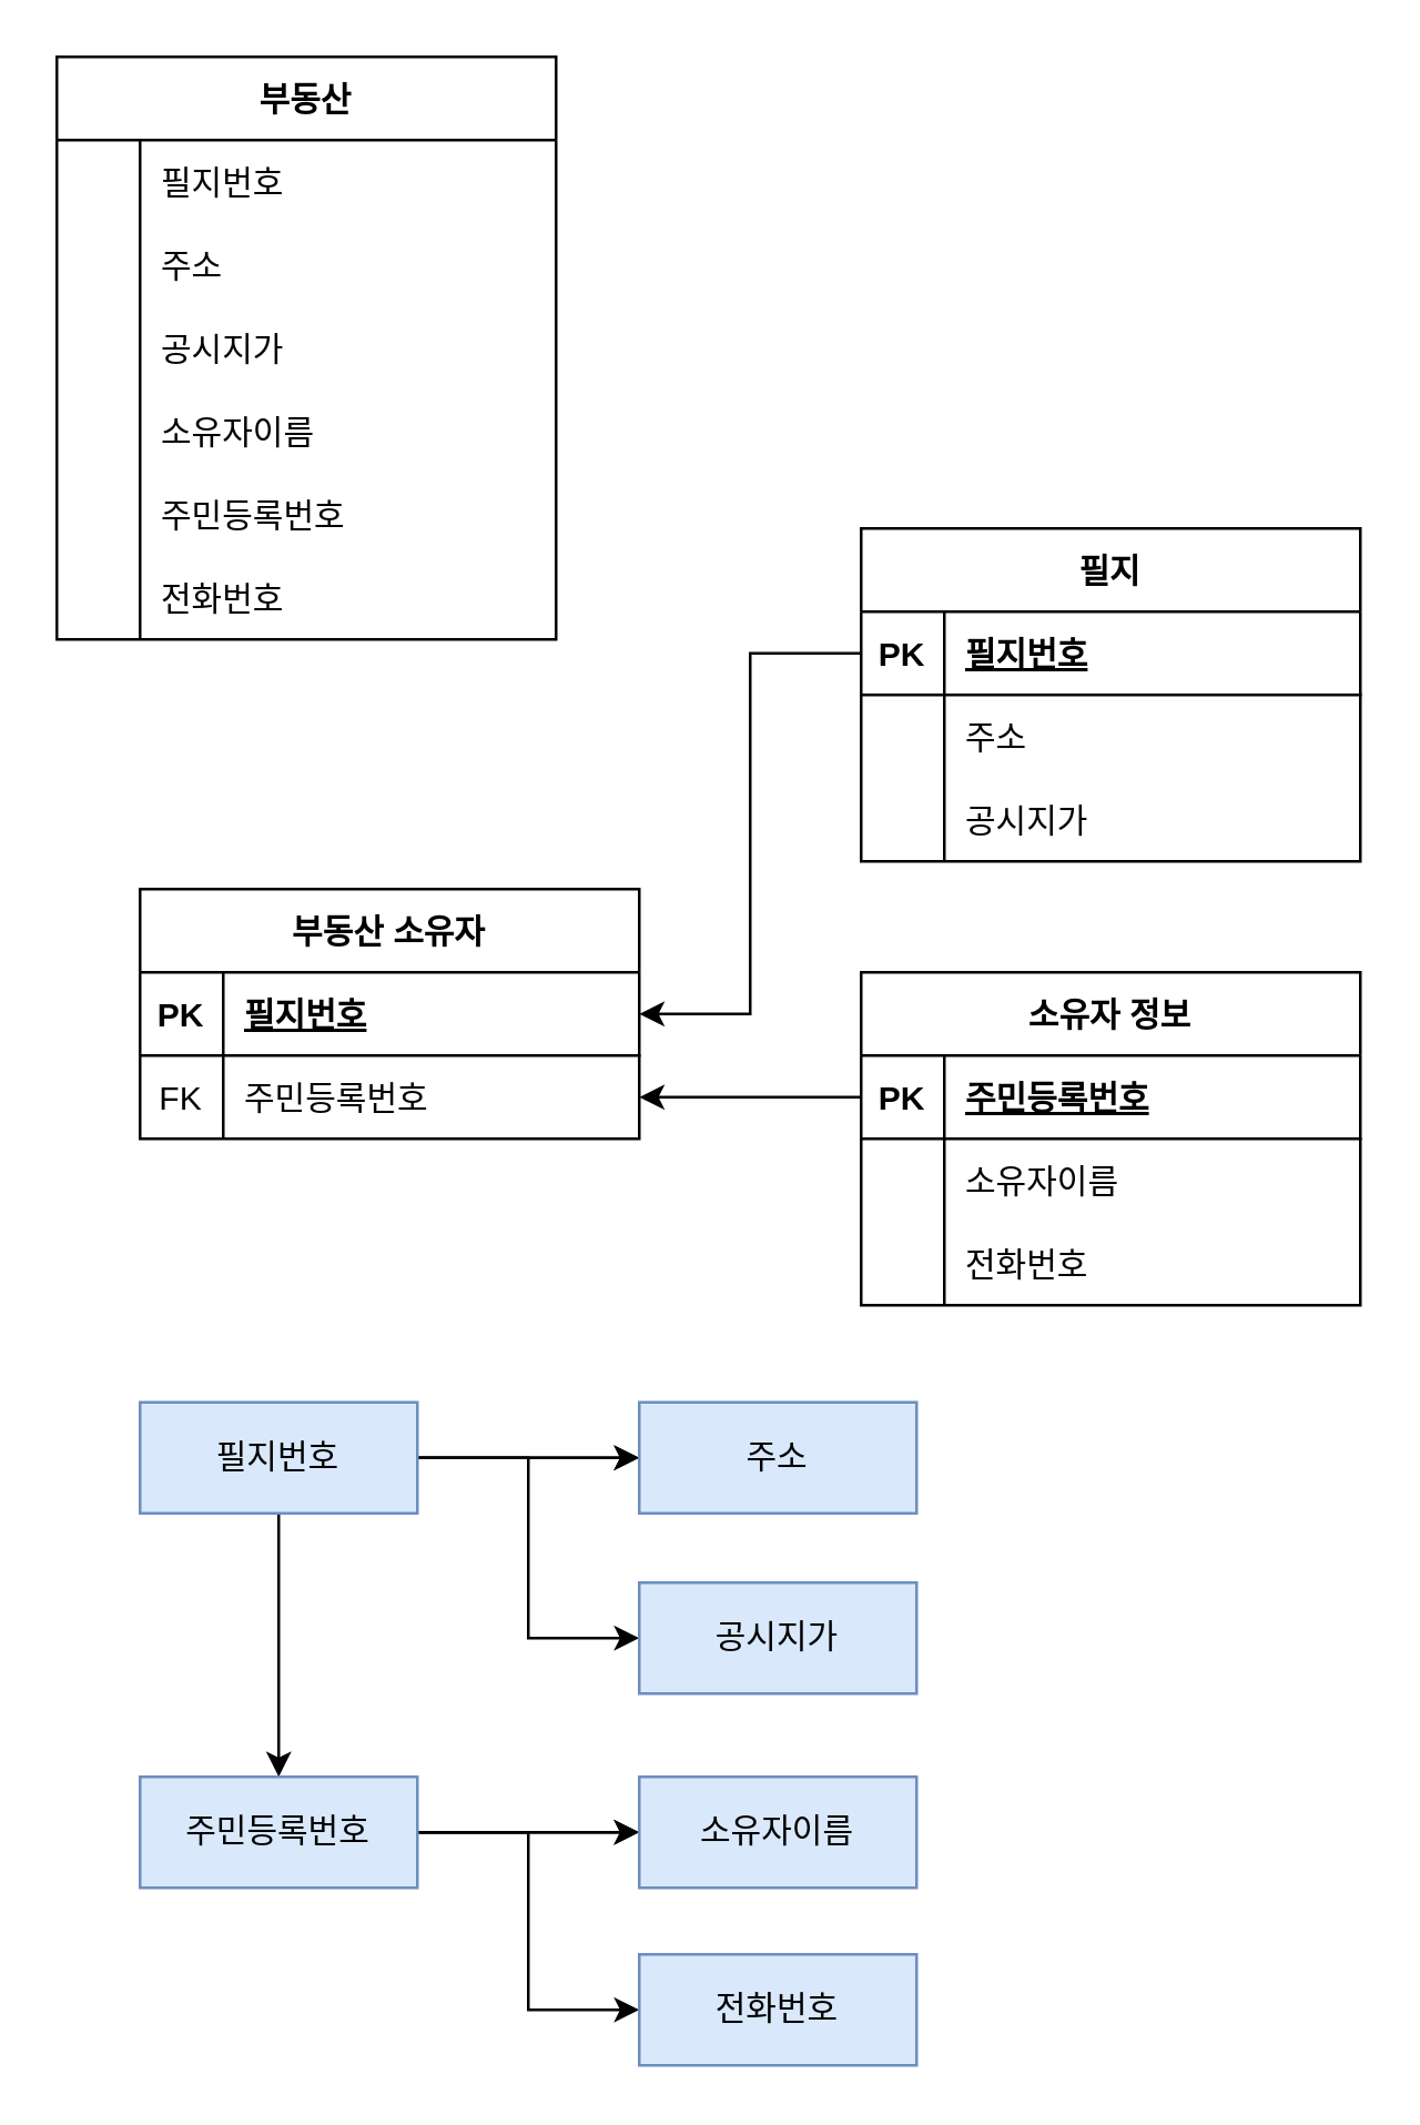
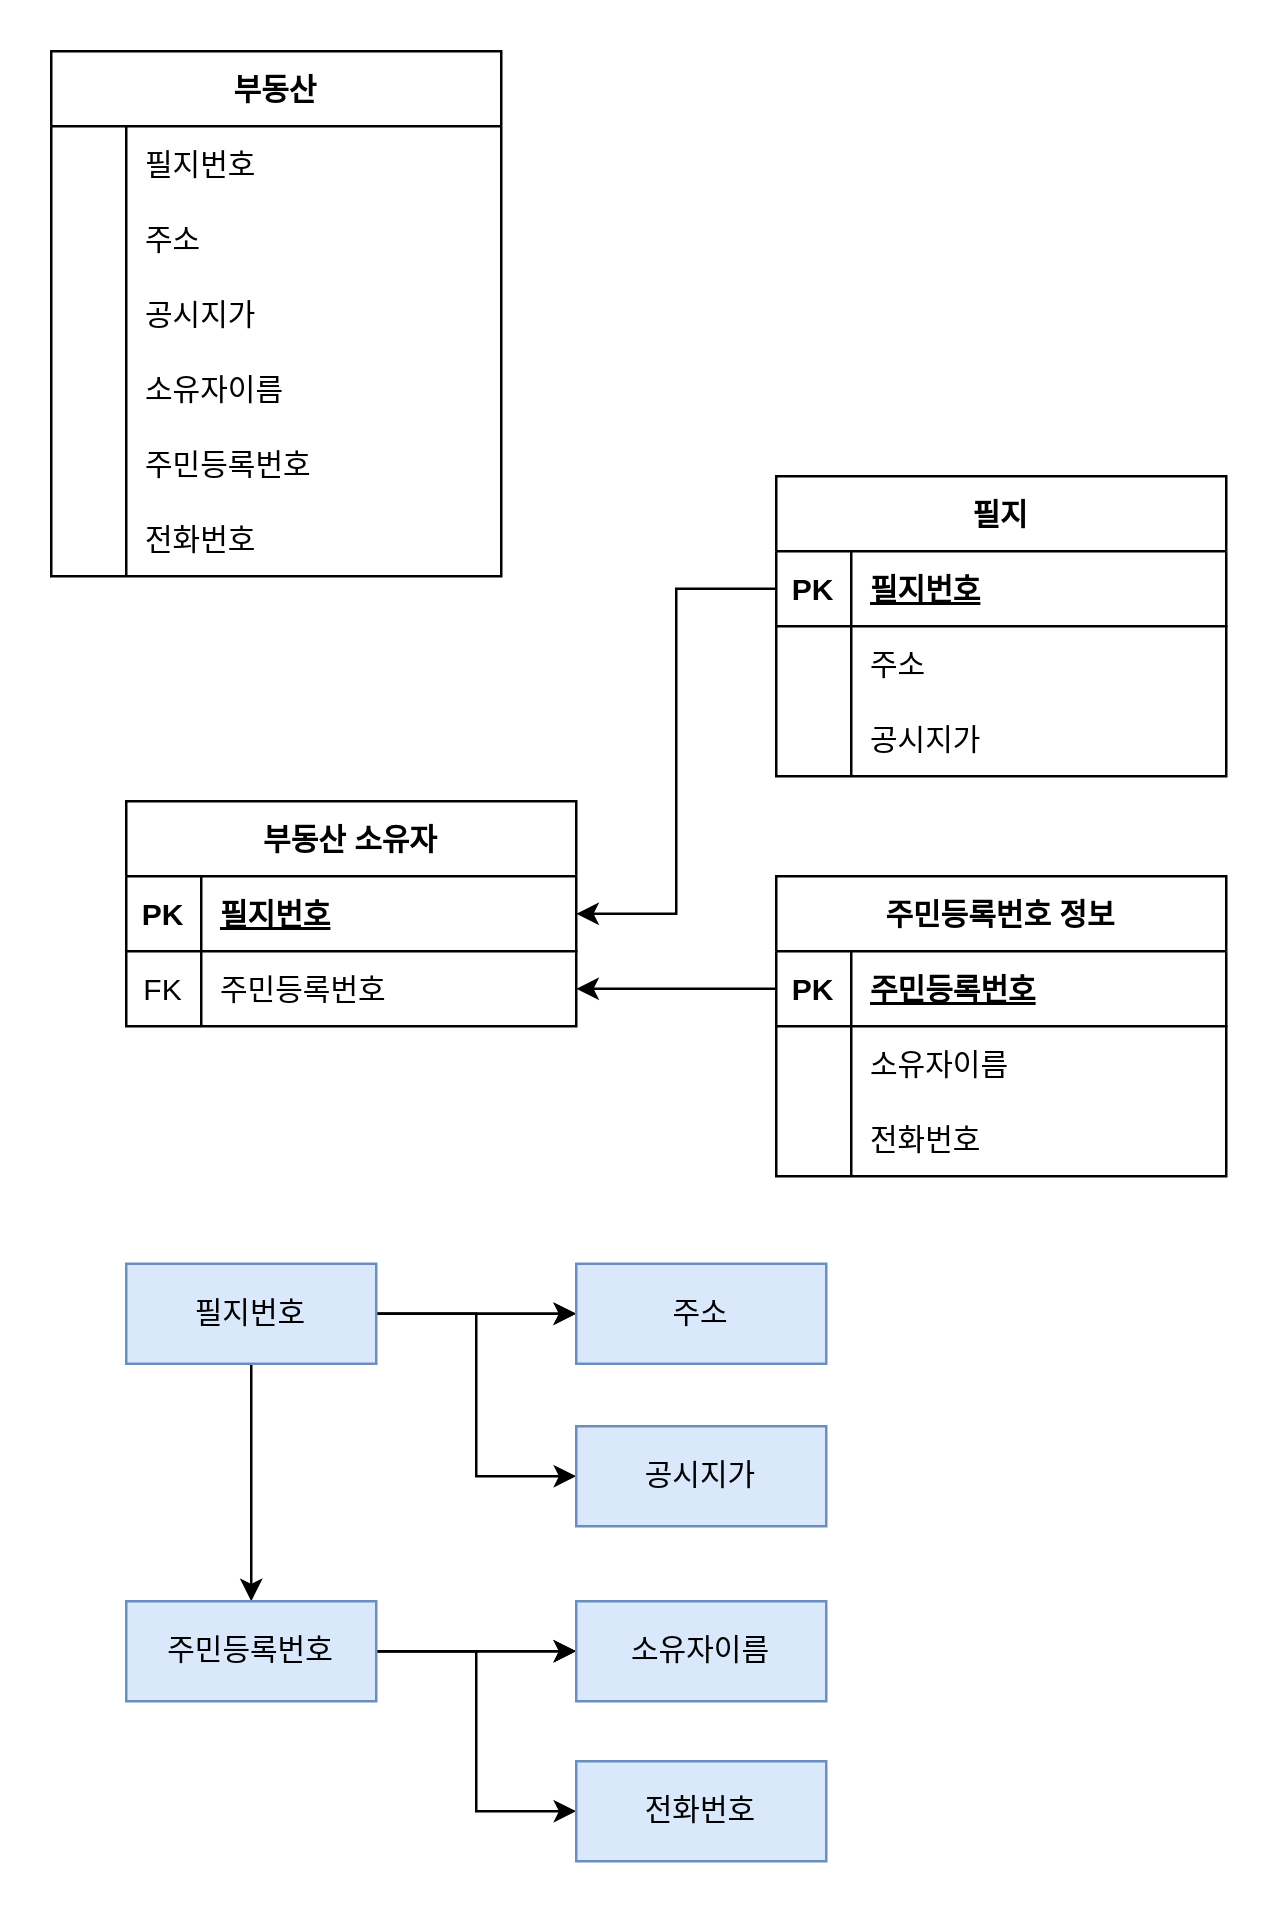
- <mxCell id="21" value="소유자 정보" style="shape=table;startSize=30;container=1;collapsible=1;childLayout=tableLayout;fixedRows=1;rowLines=0;fontStyle=1;align=center;resizeLast=1;" vertex="1" parent="1"><mxGeometry x="310" y="350" width="180" height="120" as="geometry" /></mxCell>
+ <mxCell id="21" value="주민등록번호 정보" style="shape=table;startSize=30;container=1;collapsible=1;childLayout=tableLayout;fixedRows=1;rowLines=0;fontStyle=1;align=center;resizeLast=1;" vertex="1" parent="1"><mxGeometry x="310" y="350" width="180" height="120" as="geometry" /></mxCell>
